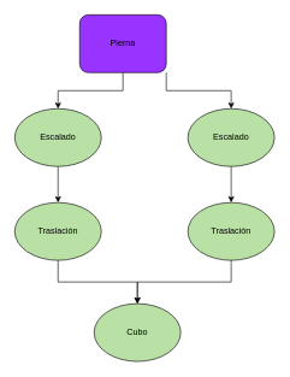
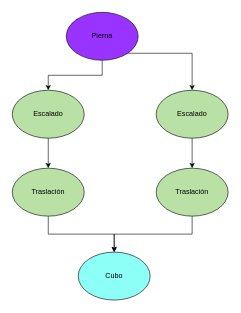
- <mxCell id="4" value="Pierna" style="whiteSpace=wrap;html=1;fillColor=#9933FF;rounded=1;" vertex="1" parent="1"><mxGeometry x="110" y="20" width="120" height="80" as="geometry" /></mxCell>
+ <mxCell id="4" value="Pierna" style="ellipse;whiteSpace=wrap;html=1;fillColor=#9933FF;" vertex="1" parent="1"><mxGeometry x="110" y="20" width="120" height="80" as="geometry" /></mxCell>
- <mxCell id="9" value="Cubo" style="ellipse;whiteSpace=wrap;html=1;fillColor=#b9e0a5;" vertex="1" parent="1"><mxGeometry x="130" y="420" width="120" height="80" as="geometry" /></mxCell>
+ <mxCell id="9" value="Cubo" style="ellipse;whiteSpace=wrap;html=1;fillColor=#8CFFF7;" vertex="1" parent="1"><mxGeometry x="130" y="420" width="120" height="80" as="geometry" /></mxCell>
